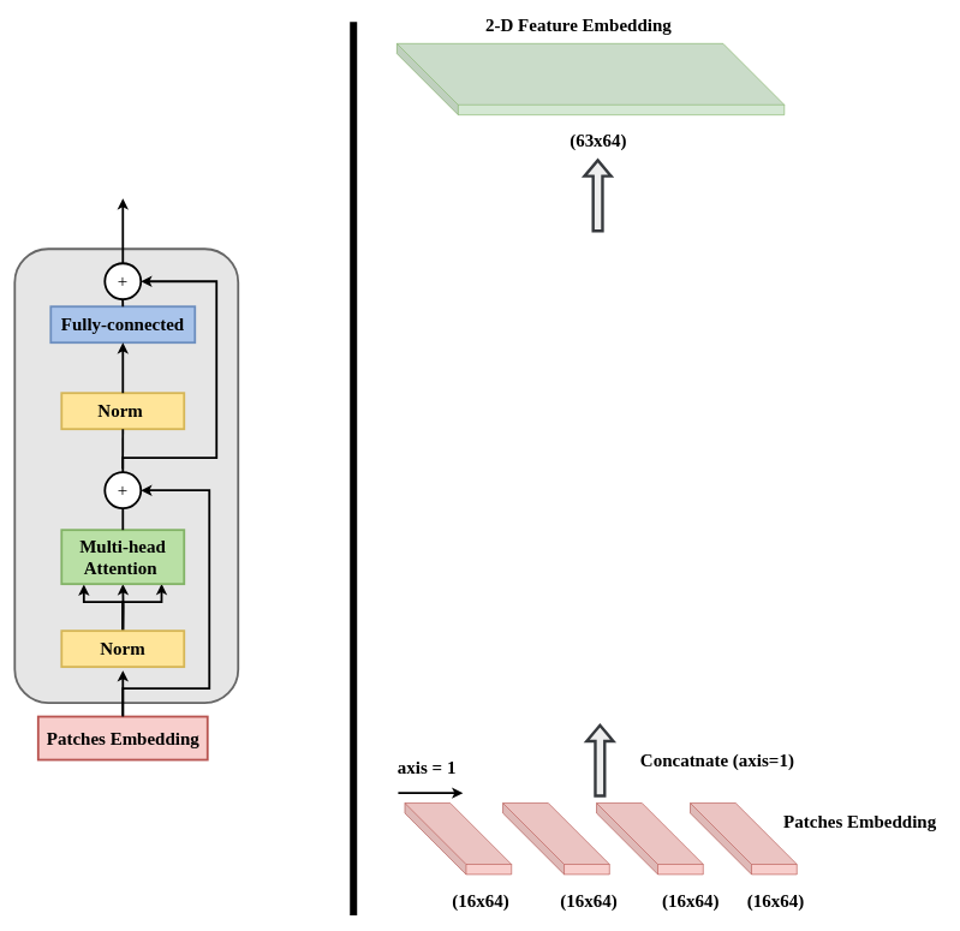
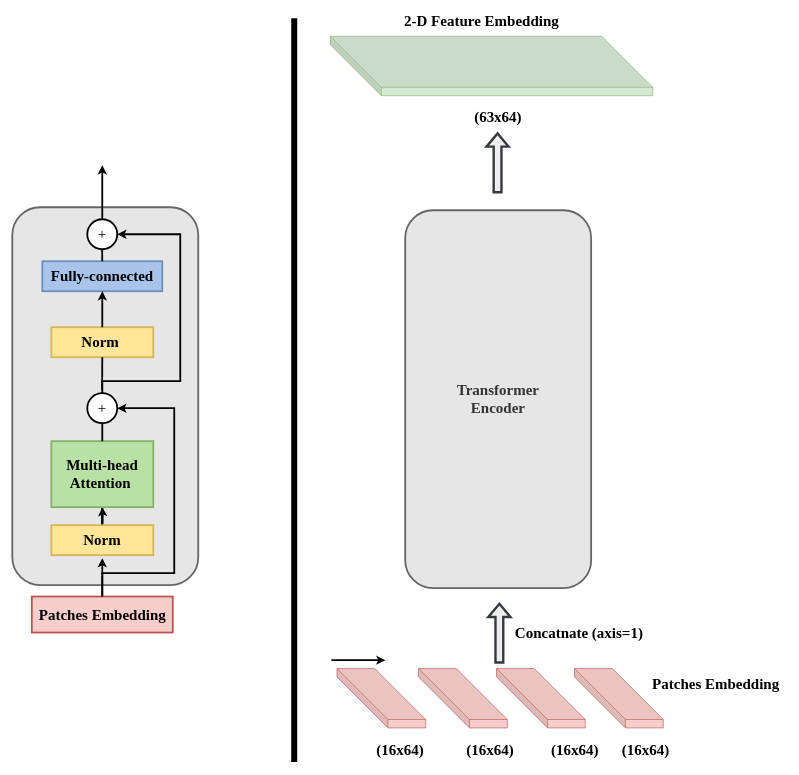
- <mxCell id="26" value="Fully-connected" style="rounded=0;whiteSpace=wrap;html=1;hachureGap=4;fontFamily=Times New Roman;fontSize=25;fillColor=#A9C4EB;strokeColor=#6c8ebf;strokeWidth=3;fontStyle=1" vertex="1" parent="1"><mxGeometry x="70" y="425" width="200" height="50" as="geometry" /></mxCell>
+ <mxCell id="26" value="Fully-connected" style="rounded=0;whiteSpace=wrap;html=1;hachureGap=4;fontFamily=Times New Roman;fontSize=25;fillColor=#A9C4EB;strokeColor=#6c8ebf;strokeWidth=3;fontStyle=1" vertex="1" parent="1"><mxGeometry x="70" y="435" width="200" height="50" as="geometry" /></mxCell>
+ <mxCell id="2" value="Transformer&lt;br style=&quot;font-size: 25px;&quot;&gt;Encoder" style="rounded=1;whiteSpace=wrap;html=1;fontSize=25;fontStyle=1;strokeWidth=3;fillColor=#E6E6E6;fontColor=#333333;strokeColor=#666666;fontFamily=Times New Roman;glass=0;" vertex="1" parent="1"><mxGeometry x="675" width="310" height="630" as="geometry" y="350" /></mxCell>
- <mxCell id="24" value="Multi-head Attention&amp;nbsp;" style="rounded=0;whiteSpace=wrap;html=1;hachureGap=4;fontFamily=Times New Roman;fontSize=25;fillColor=#B9E0A5;strokeColor=#82b366;strokeWidth=3;fontStyle=1" vertex="1" parent="1"><mxGeometry x="85" y="735" width="170" height="75" as="geometry" /></mxCell>
+ <mxCell id="24" value="Multi-head Attention&amp;nbsp;" style="rounded=0;whiteSpace=wrap;html=1;hachureGap=4;fontFamily=Times New Roman;fontSize=25;fillColor=#B9E0A5;strokeColor=#82b366;strokeWidth=3;fontStyle=1" vertex="1" parent="1"><mxGeometry x="85" y="735" width="170" height="110" as="geometry" /></mxCell>
- <mxCell id="17" value="Concatnate (axis=1)" style="text;html=1;strokeColor=none;fillColor=none;align=center;verticalAlign=middle;whiteSpace=wrap;rounded=0;fontSize=25;fontStyle=1;fontFamily=Times New Roman;" vertex="1" parent="1"><mxGeometry x="870" y="1040" width="250" height="30" as="geometry" /></mxCell>
+ <mxCell id="17" value="Concatnate (axis=1)" style="text;html=1;strokeColor=none;fillColor=none;align=center;verticalAlign=middle;whiteSpace=wrap;rounded=0;fontSize=25;fontStyle=1;fontFamily=Times New Roman;" vertex="1" parent="1"><mxGeometry x="840" y="1040" width="250" height="30" as="geometry" /></mxCell>
- <mxCell id="40" value="axis = 1" style="text;html=1;strokeColor=none;fillColor=none;align=center;verticalAlign=middle;whiteSpace=wrap;rounded=0;fontSize=25;fontStyle=1;fontFamily=Times New Roman;" vertex="1" parent="1"><mxGeometry x="475" y="1050" width="234.25" height="30" as="geometry" /></mxCell>
